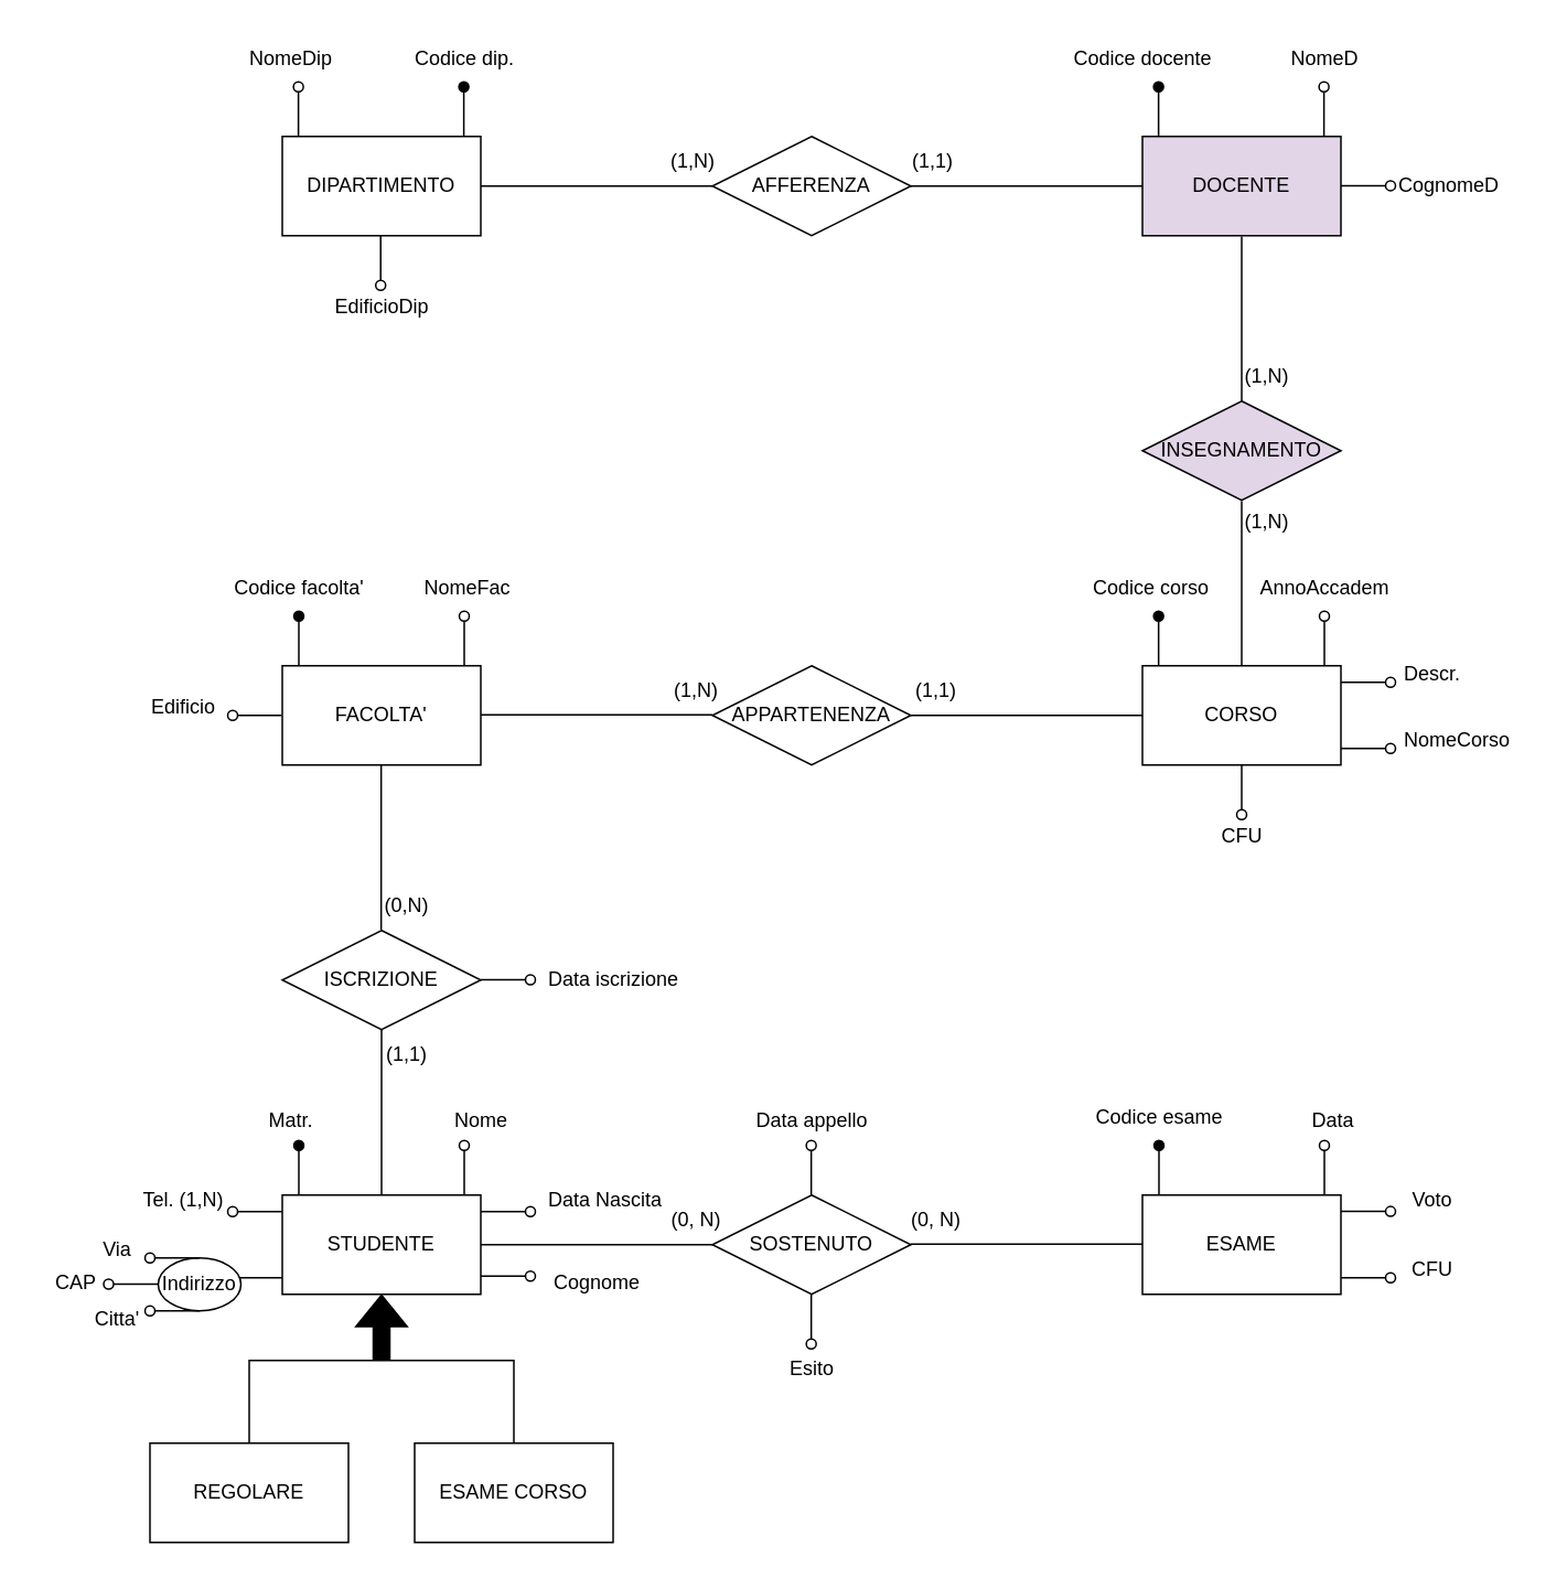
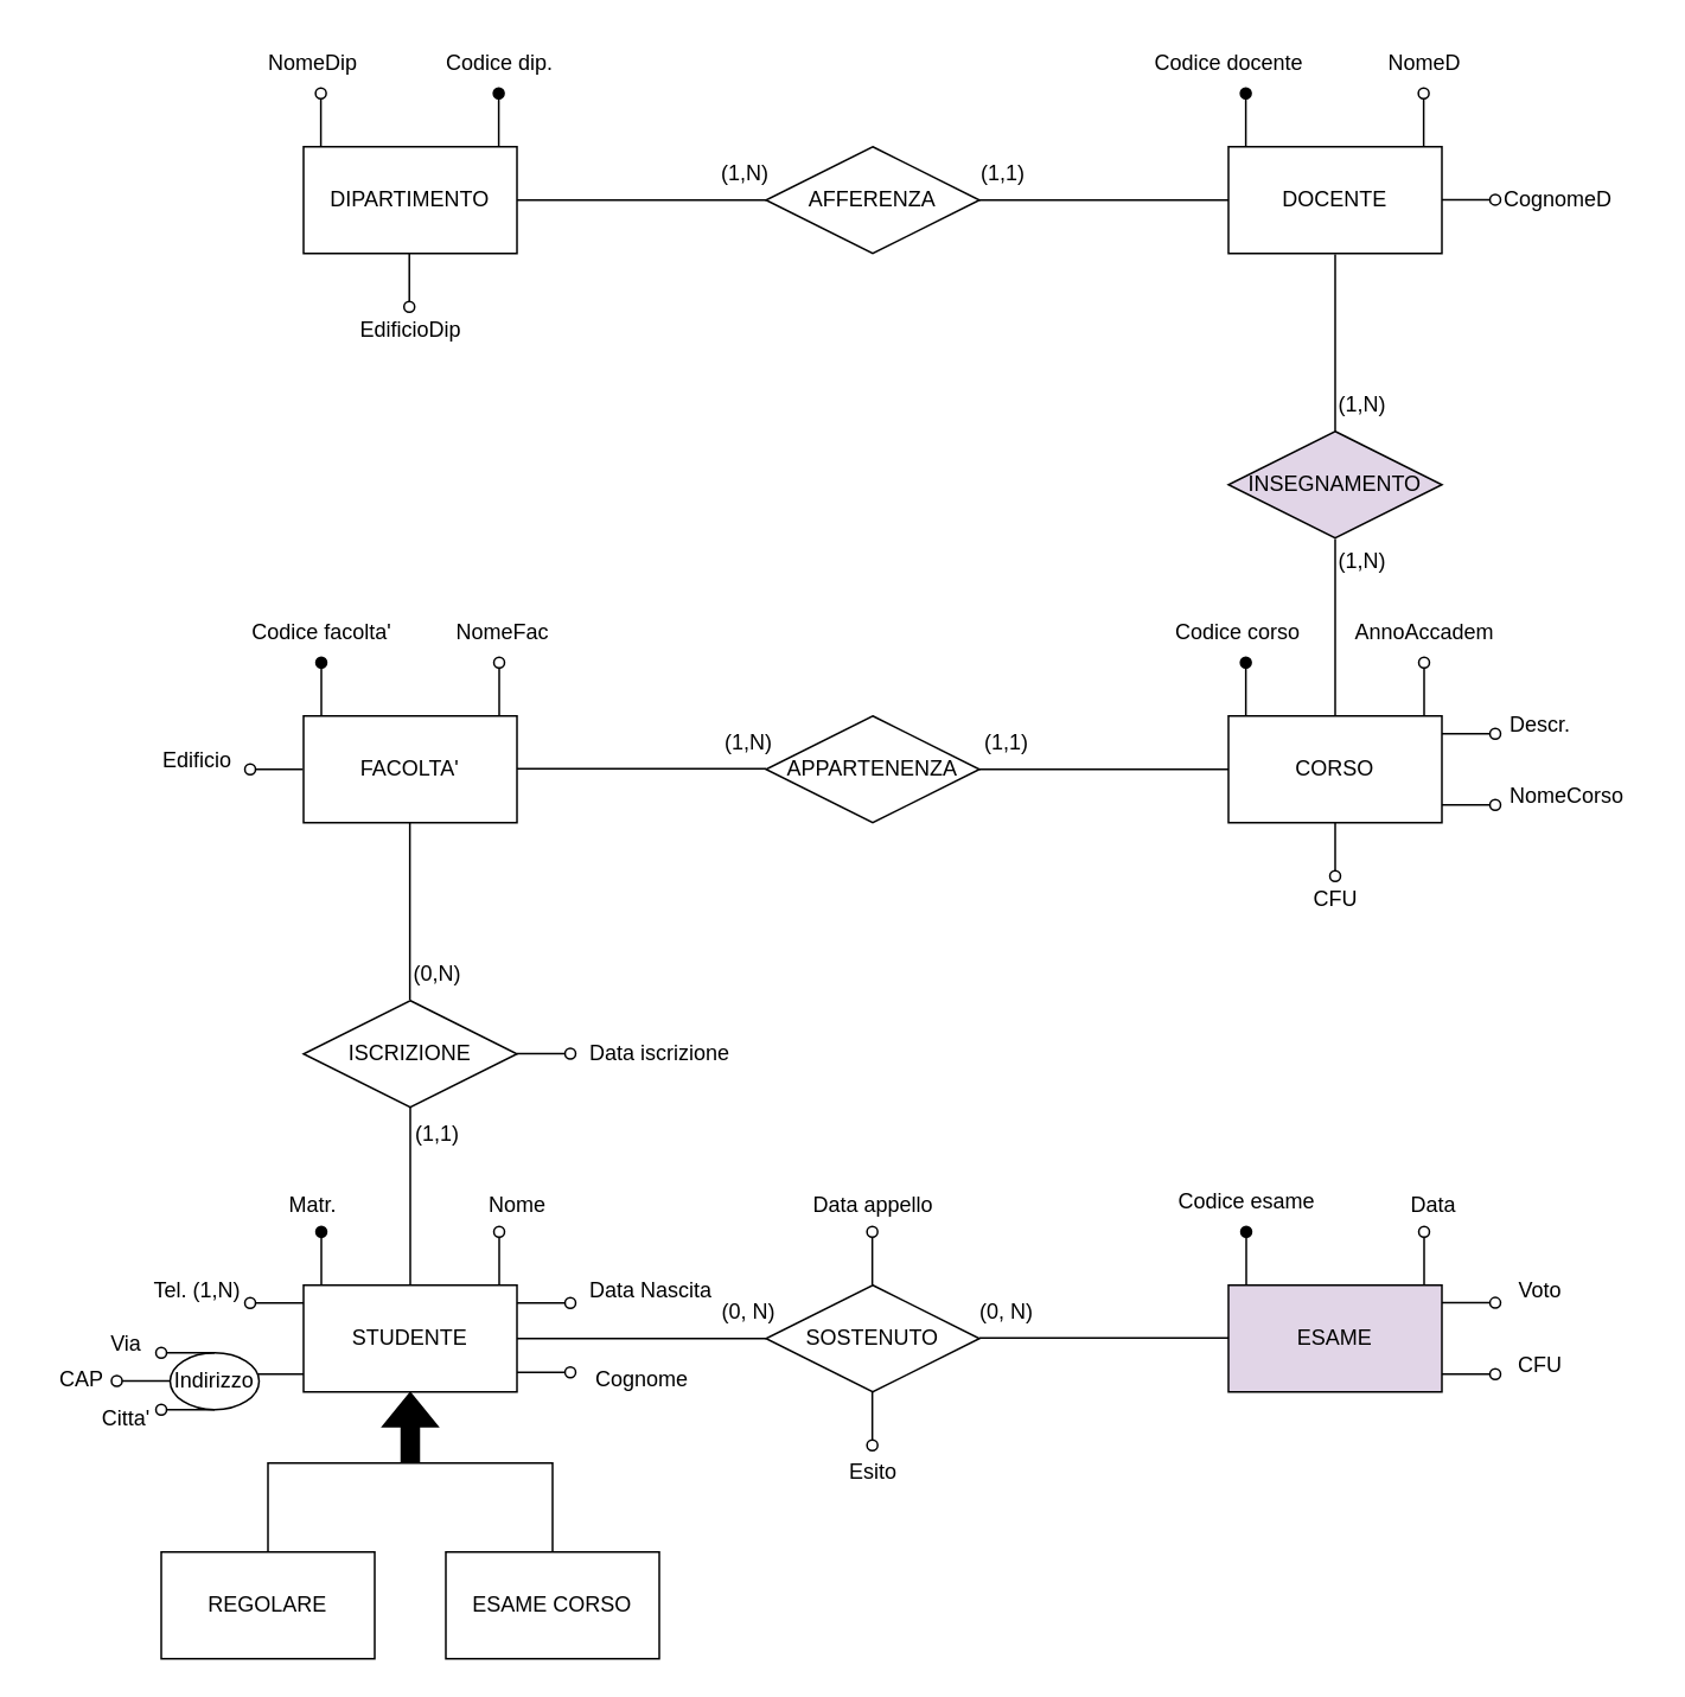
- <mxCell id="78" value="DOCENTE" style="rounded=0;whiteSpace=wrap;html=1;fillColor=#e1d5e7;" vertex="1" parent="1"><mxGeometry x="690" y="82" width="120" height="60" as="geometry" /></mxCell>
+ <mxCell id="78" value="DOCENTE" style="rounded=0;whiteSpace=wrap;html=1;" vertex="1" parent="1"><mxGeometry x="690" y="82" width="120" height="60" as="geometry" /></mxCell>
- <mxCell id="29" value="ESAME" style="rounded=0;whiteSpace=wrap;html=1;" vertex="1" parent="1"><mxGeometry x="690" y="722" width="120" height="60" as="geometry" /></mxCell>
+ <mxCell id="29" value="ESAME" style="rounded=0;whiteSpace=wrap;html=1;fillColor=#e1d5e7;" vertex="1" parent="1"><mxGeometry x="690" y="722" width="120" height="60" as="geometry" /></mxCell>
